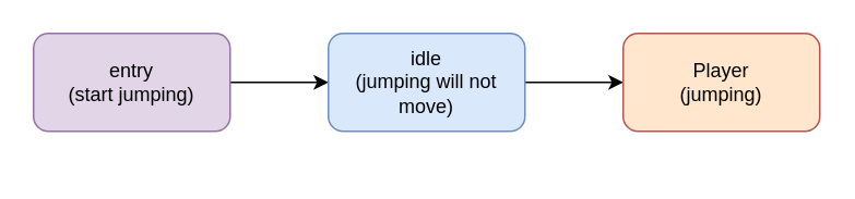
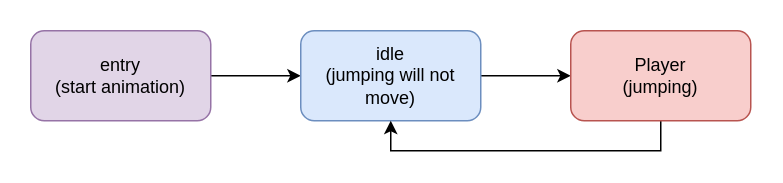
- <mxCell id="3" value="entry&lt;br&gt;(start jumping)" style="rounded=1;whiteSpace=wrap;html=1;fillColor=#e1d5e7;strokeColor=#9673a6;" vertex="1" parent="1"><mxGeometry x="20" y="20" width="120" height="60" as="geometry" /></mxCell>
+ <mxCell id="3" value="entry&lt;br&gt;(start animation)" style="rounded=1;whiteSpace=wrap;html=1;fillColor=#e1d5e7;strokeColor=#9673a6;" vertex="1" parent="1"><mxGeometry x="20" y="20" width="120" height="60" as="geometry" /></mxCell>
- <mxCell id="7" value="Player&lt;br&gt;(jumping)" style="rounded=1;whiteSpace=wrap;html=1;fillColor=#ffe6cc;strokeColor=#b85450;" vertex="1" parent="1"><mxGeometry x="380" y="20" width="120" height="60" as="geometry" /></mxCell>
+ <mxCell id="7" value="Player&lt;br&gt;(jumping)" style="rounded=1;whiteSpace=wrap;html=1;fillColor=#f8cecc;strokeColor=#b85450;" vertex="1" parent="1"><mxGeometry x="380" y="20" width="120" height="60" as="geometry" /></mxCell>
+ <mxCell id="6" style="edgeStyle=orthogonalEdgeStyle;rounded=0;orthogonalLoop=1;jettySize=auto;html=1;entryX=0.5;entryY=1;entryDx=0;entryDy=0;" edge="1" parent="1" source="7" target="5"><mxGeometry relative="1" as="geometry"><mxPoint x="430" y="140" as="targetPoint" /><Array as="points"><mxPoint x="440" y="100" /><mxPoint x="260" y="100" /></Array></mxGeometry></mxCell>
